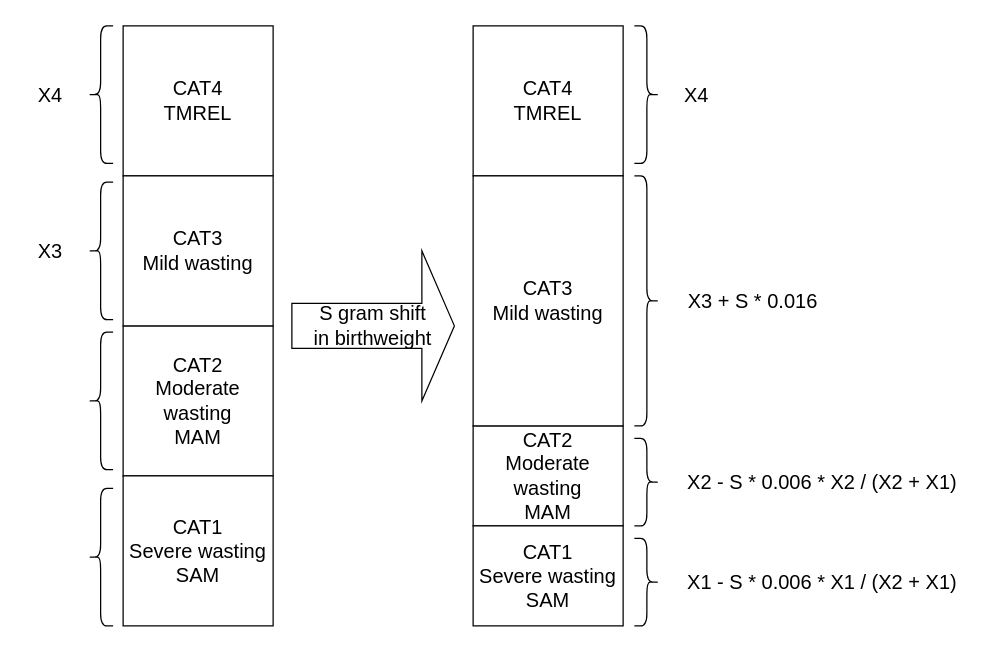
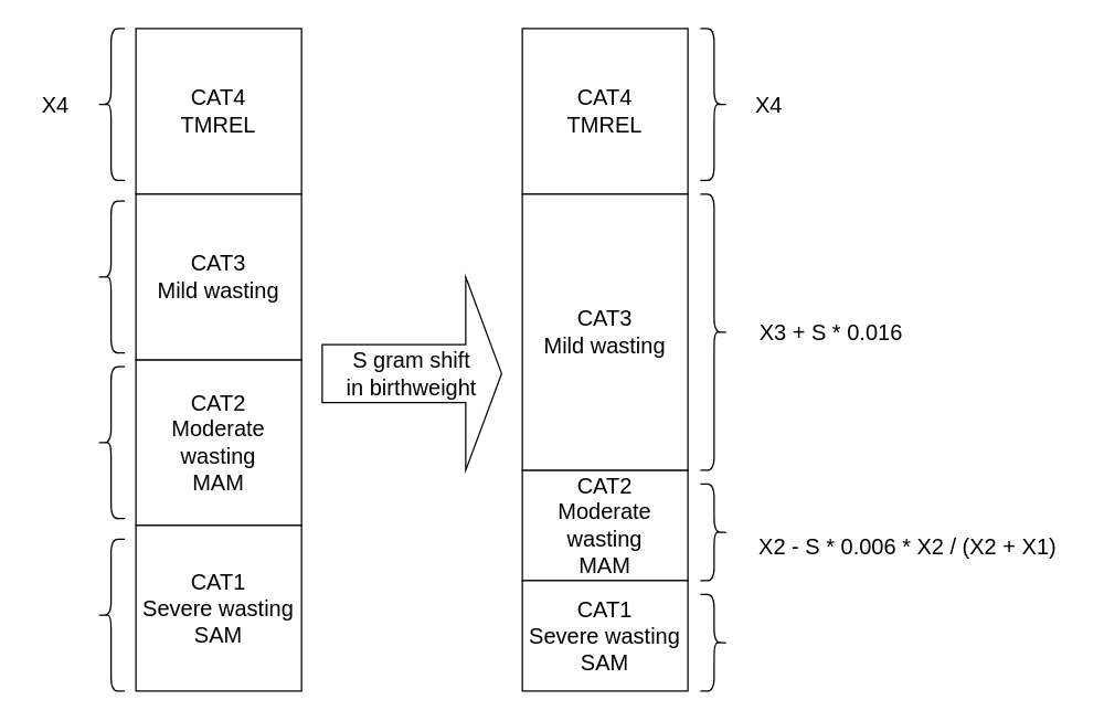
- <mxCell id="18" value="X3" style="text;html=1;strokeColor=none;fillColor=none;align=center;verticalAlign=middle;whiteSpace=wrap;rounded=0;fontSize=16;" parent="1" vertex="1"><mxGeometry x="20" y="190" width="40" height="20" as="geometry" /></mxCell>
- <mxCell id="23" value="S gram shift&lt;br&gt;in birthweight" style="shape=singleArrow;whiteSpace=wrap;html=1;fontSize=16;" parent="1" vertex="1"><mxGeometry x="233" y="200" width="130" height="120" as="geometry" /></mxCell>
+ <mxCell id="23" value="S gram shift&lt;br&gt;in birthweight" style="shape=singleArrow;whiteSpace=wrap;html=1;fontSize=16;" parent="1" vertex="1"><mxGeometry x="233" y="200" width="130" height="140" as="geometry" /></mxCell>
- <mxCell id="20" value="X2 - S * 0.006 * X2 / (X2 + X1)" style="text;html=1;strokeColor=none;fillColor=none;align=center;verticalAlign=middle;whiteSpace=wrap;rounded=0;fontSize=16;" parent="1" vertex="1"><mxGeometry x="537" y="372.5" width="241" height="25" as="geometry" /></mxCell>
+ <mxCell id="20" value="X2 - S * 0.006 * X2 / (X2 + X1)" style="text;html=1;strokeColor=none;fillColor=none;align=center;verticalAlign=middle;whiteSpace=wrap;rounded=0;fontSize=16;" parent="1" vertex="1"><mxGeometry x="537" y="382.5" width="241" height="25" as="geometry" /></mxCell>
- <mxCell id="24" value="X1 - S * 0.006 * X1 / (X2 + X1)" style="text;html=1;strokeColor=none;fillColor=none;align=center;verticalAlign=middle;whiteSpace=wrap;rounded=0;fontSize=16;" parent="1" vertex="1"><mxGeometry x="537" y="452.5" width="241" height="25" as="geometry" /></mxCell>
